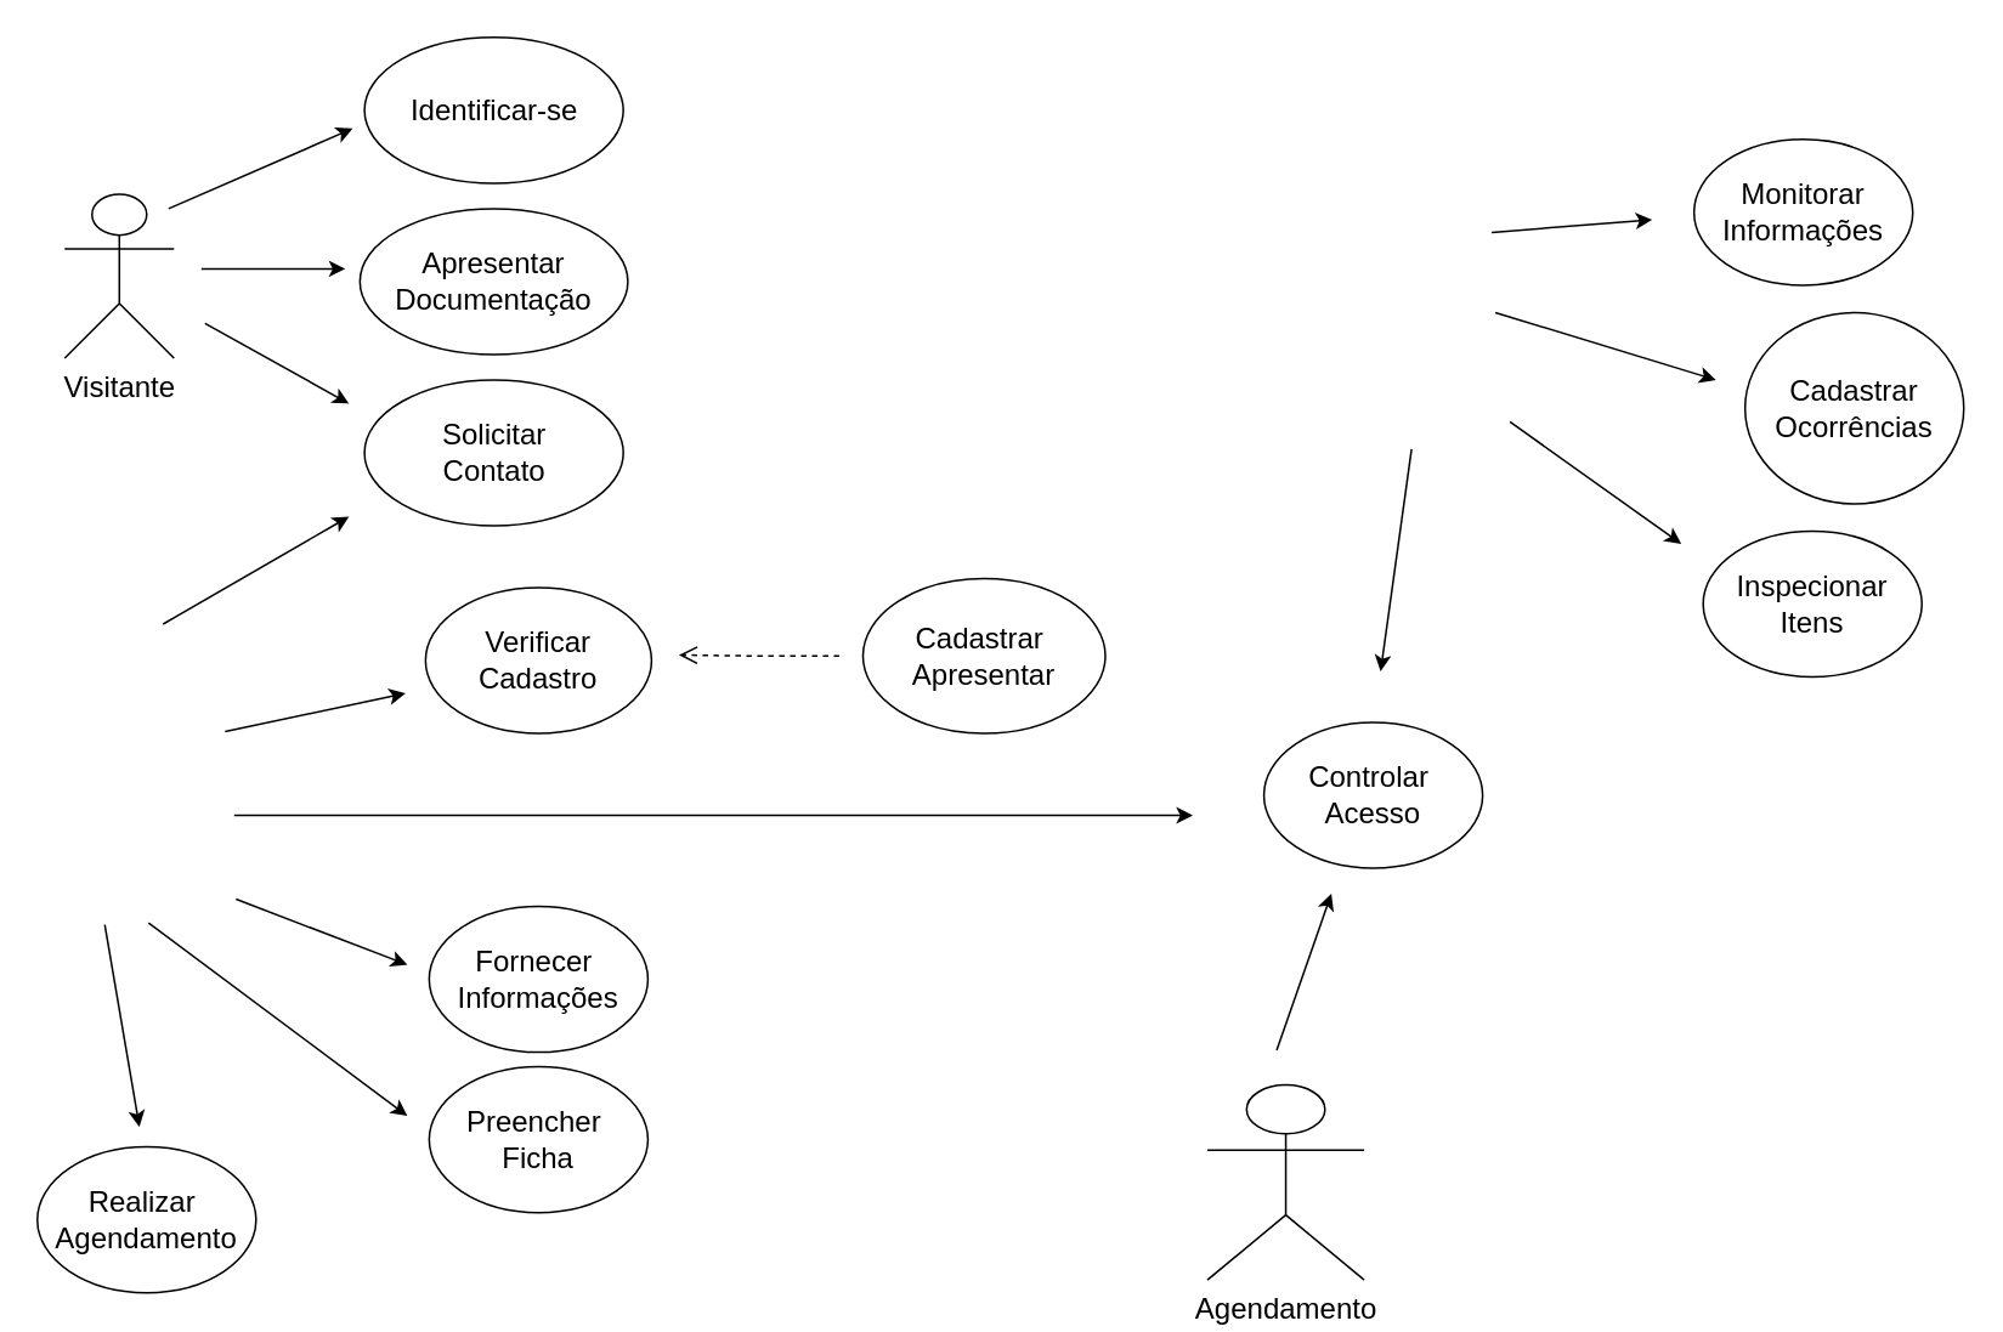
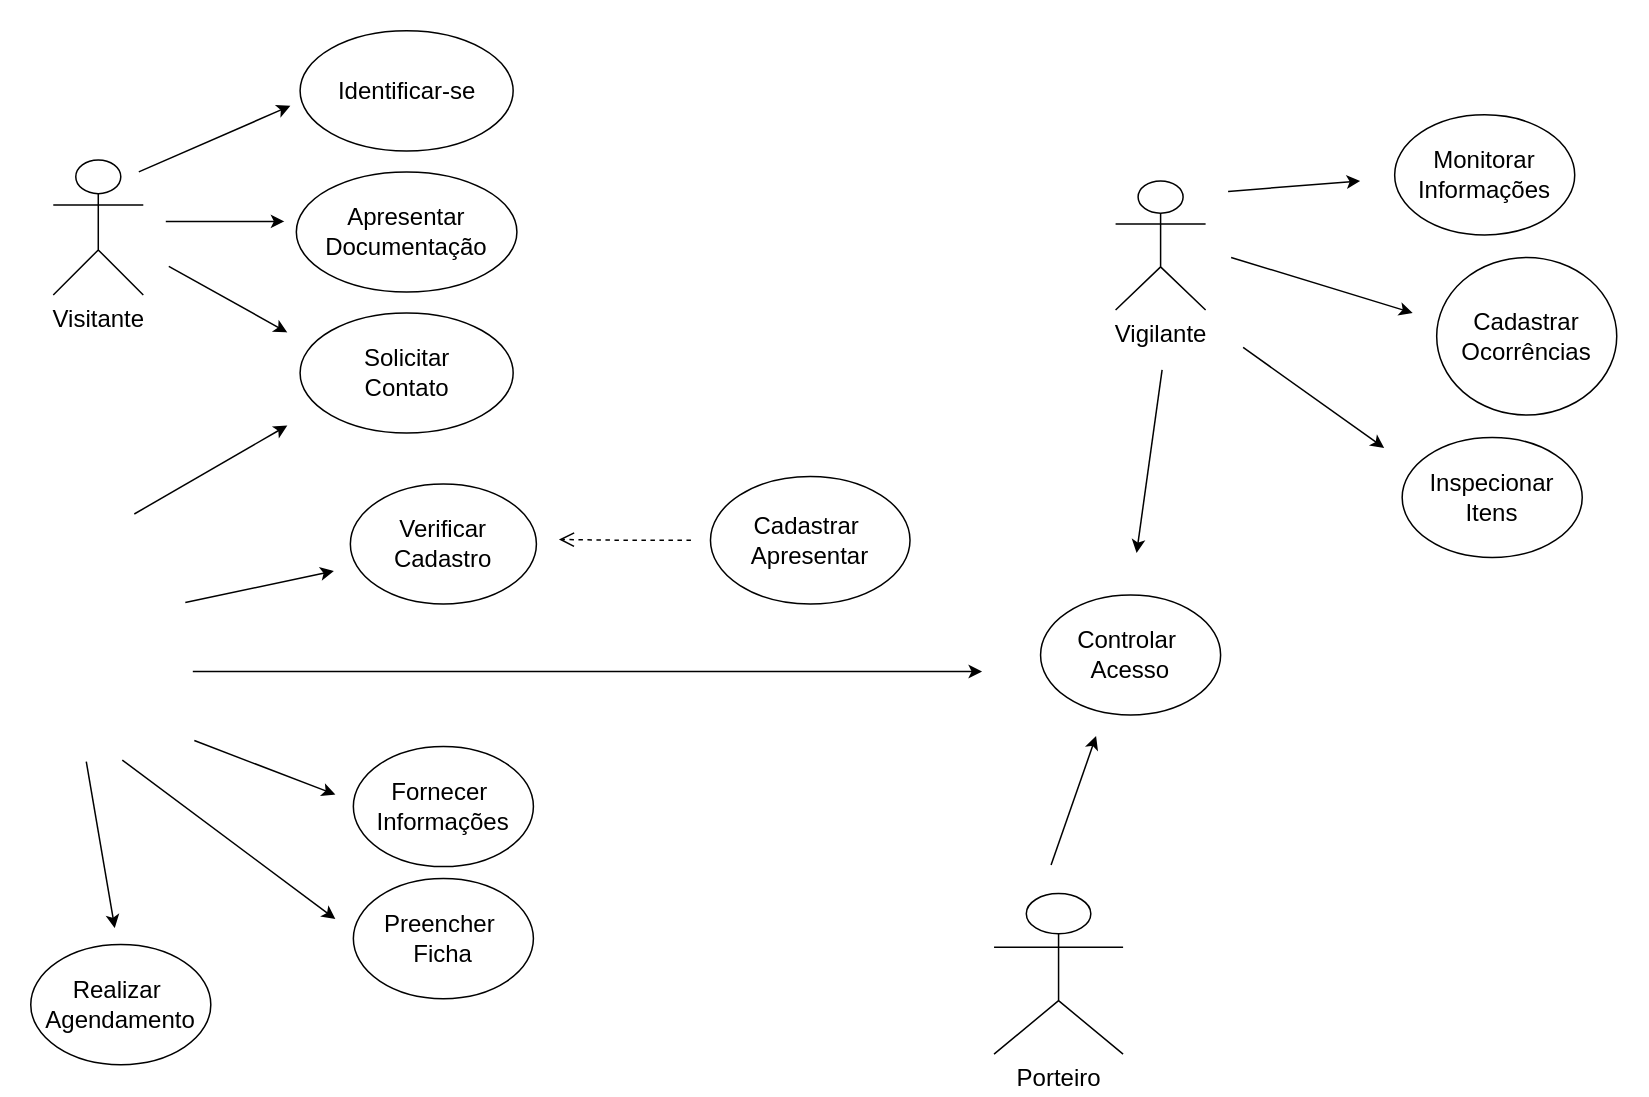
+ <mxCell id="20" value="Vigilante" style="shape=umlActor;verticalLabelPosition=bottom;verticalAlign=top;html=1;outlineConnect=0;fontSize=16;" vertex="1" parent="1"><mxGeometry x="743" y="120" width="60" height="86" as="geometry" /></mxCell>
- <mxCell id="25" value="Agendamento" style="shape=umlActor;verticalLabelPosition=bottom;verticalAlign=top;html=1;outlineConnect=0;fontSize=16;" vertex="1" parent="1"><mxGeometry x="662" y="595" width="86" height="107" as="geometry" /></mxCell>
+ <mxCell id="25" value="Porteiro" style="shape=umlActor;verticalLabelPosition=bottom;verticalAlign=top;html=1;outlineConnect=0;fontSize=16;" vertex="1" parent="1"><mxGeometry x="662" y="595" width="86" height="107" as="geometry" /></mxCell>
